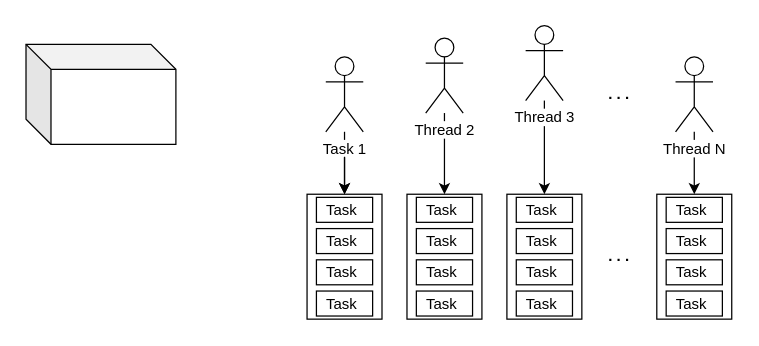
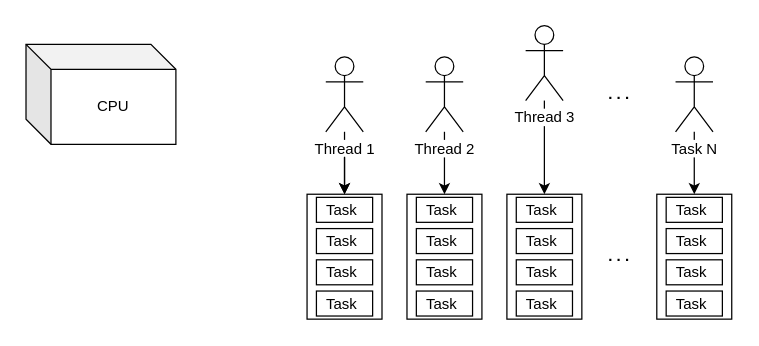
- <mxCell id="7" value="Thread 2" style="shape=umlActor;verticalLabelPosition=bottom;labelBackgroundColor=#ffffff;verticalAlign=top;html=1;outlineConnect=0;fillColor=none;" vertex="1" parent="1"><mxGeometry x="340" y="30" width="30" height="60" as="geometry" /></mxCell>
+ <mxCell id="7" value="Thread 2" style="shape=umlActor;verticalLabelPosition=bottom;labelBackgroundColor=#ffffff;verticalAlign=top;html=1;outlineConnect=0;fillColor=none;" vertex="1" parent="1"><mxGeometry x="340" y="45" width="30" height="60" as="geometry" /></mxCell>
+ <mxCell id="3" value="CPU" style="text;html=1;strokeColor=none;fillColor=none;align=center;verticalAlign=middle;whiteSpace=wrap;rounded=0;" vertex="1" parent="1"><mxGeometry x="70" y="75" width="40" height="20" as="geometry" /></mxCell>
- <mxCell id="5" value="Task 1" style="shape=umlActor;verticalLabelPosition=bottom;labelBackgroundColor=#ffffff;verticalAlign=top;html=1;outlineConnect=0;fillColor=none;" vertex="1" parent="1"><mxGeometry x="260" y="45" width="30" height="60" as="geometry" /></mxCell>
+ <mxCell id="5" value="Thread 1" style="shape=umlActor;verticalLabelPosition=bottom;labelBackgroundColor=#ffffff;verticalAlign=top;html=1;outlineConnect=0;fillColor=none;" vertex="1" parent="1"><mxGeometry x="260" y="45" width="30" height="60" as="geometry" /></mxCell>
- <mxCell id="11" value="Thread N" style="shape=umlActor;verticalLabelPosition=bottom;labelBackgroundColor=#ffffff;verticalAlign=top;html=1;outlineConnect=0;fillColor=none;" vertex="1" parent="1"><mxGeometry x="540" y="45" width="30" height="60" as="geometry" /></mxCell>
+ <mxCell id="11" value="Task N" style="shape=umlActor;verticalLabelPosition=bottom;labelBackgroundColor=#ffffff;verticalAlign=top;html=1;outlineConnect=0;fillColor=none;" vertex="1" parent="1"><mxGeometry x="540" y="45" width="30" height="60" as="geometry" /></mxCell>
